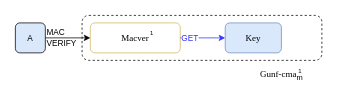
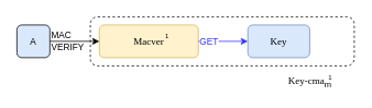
- <mxCell id="2" value="Macver" style="rounded=1;whiteSpace=wrap;html=1;fillColor=#ffffff;strokeColor=#d6b656;fontFamily=Georgia;" parent="1" vertex="1"><mxGeometry x="120" y="30" width="120" height="40" as="geometry" /></mxCell>
+ <mxCell id="2" value="Macver" style="rounded=1;whiteSpace=wrap;html=1;fillColor=#fff2cc;strokeColor=#d6b656;fontFamily=Georgia;" parent="1" vertex="1"><mxGeometry x="120" y="30" width="120" height="40" as="geometry" /></mxCell>
- <mxCell id="9" value="Gunf-cma&lt;sub&gt;&lt;font face=&quot;Helvetica&quot;&gt;m&lt;/font&gt;&lt;/sub&gt;" style="text;html=1;align=center;verticalAlign=middle;resizable=0;points=[];autosize=1;fontFamily=Georgia;" vertex="1" parent="1"><mxGeometry x="335" y="90" width="80" height="20" as="geometry" /></mxCell>
+ <mxCell id="9" value="Key-cma&lt;sub&gt;&lt;font face=&quot;Helvetica&quot;&gt;m&lt;/font&gt;&lt;/sub&gt;" style="text;html=1;align=center;verticalAlign=middle;resizable=0;points=[];autosize=1;fontFamily=Georgia;" vertex="1" parent="1"><mxGeometry x="335" y="90" width="80" height="20" as="geometry" /></mxCell>
